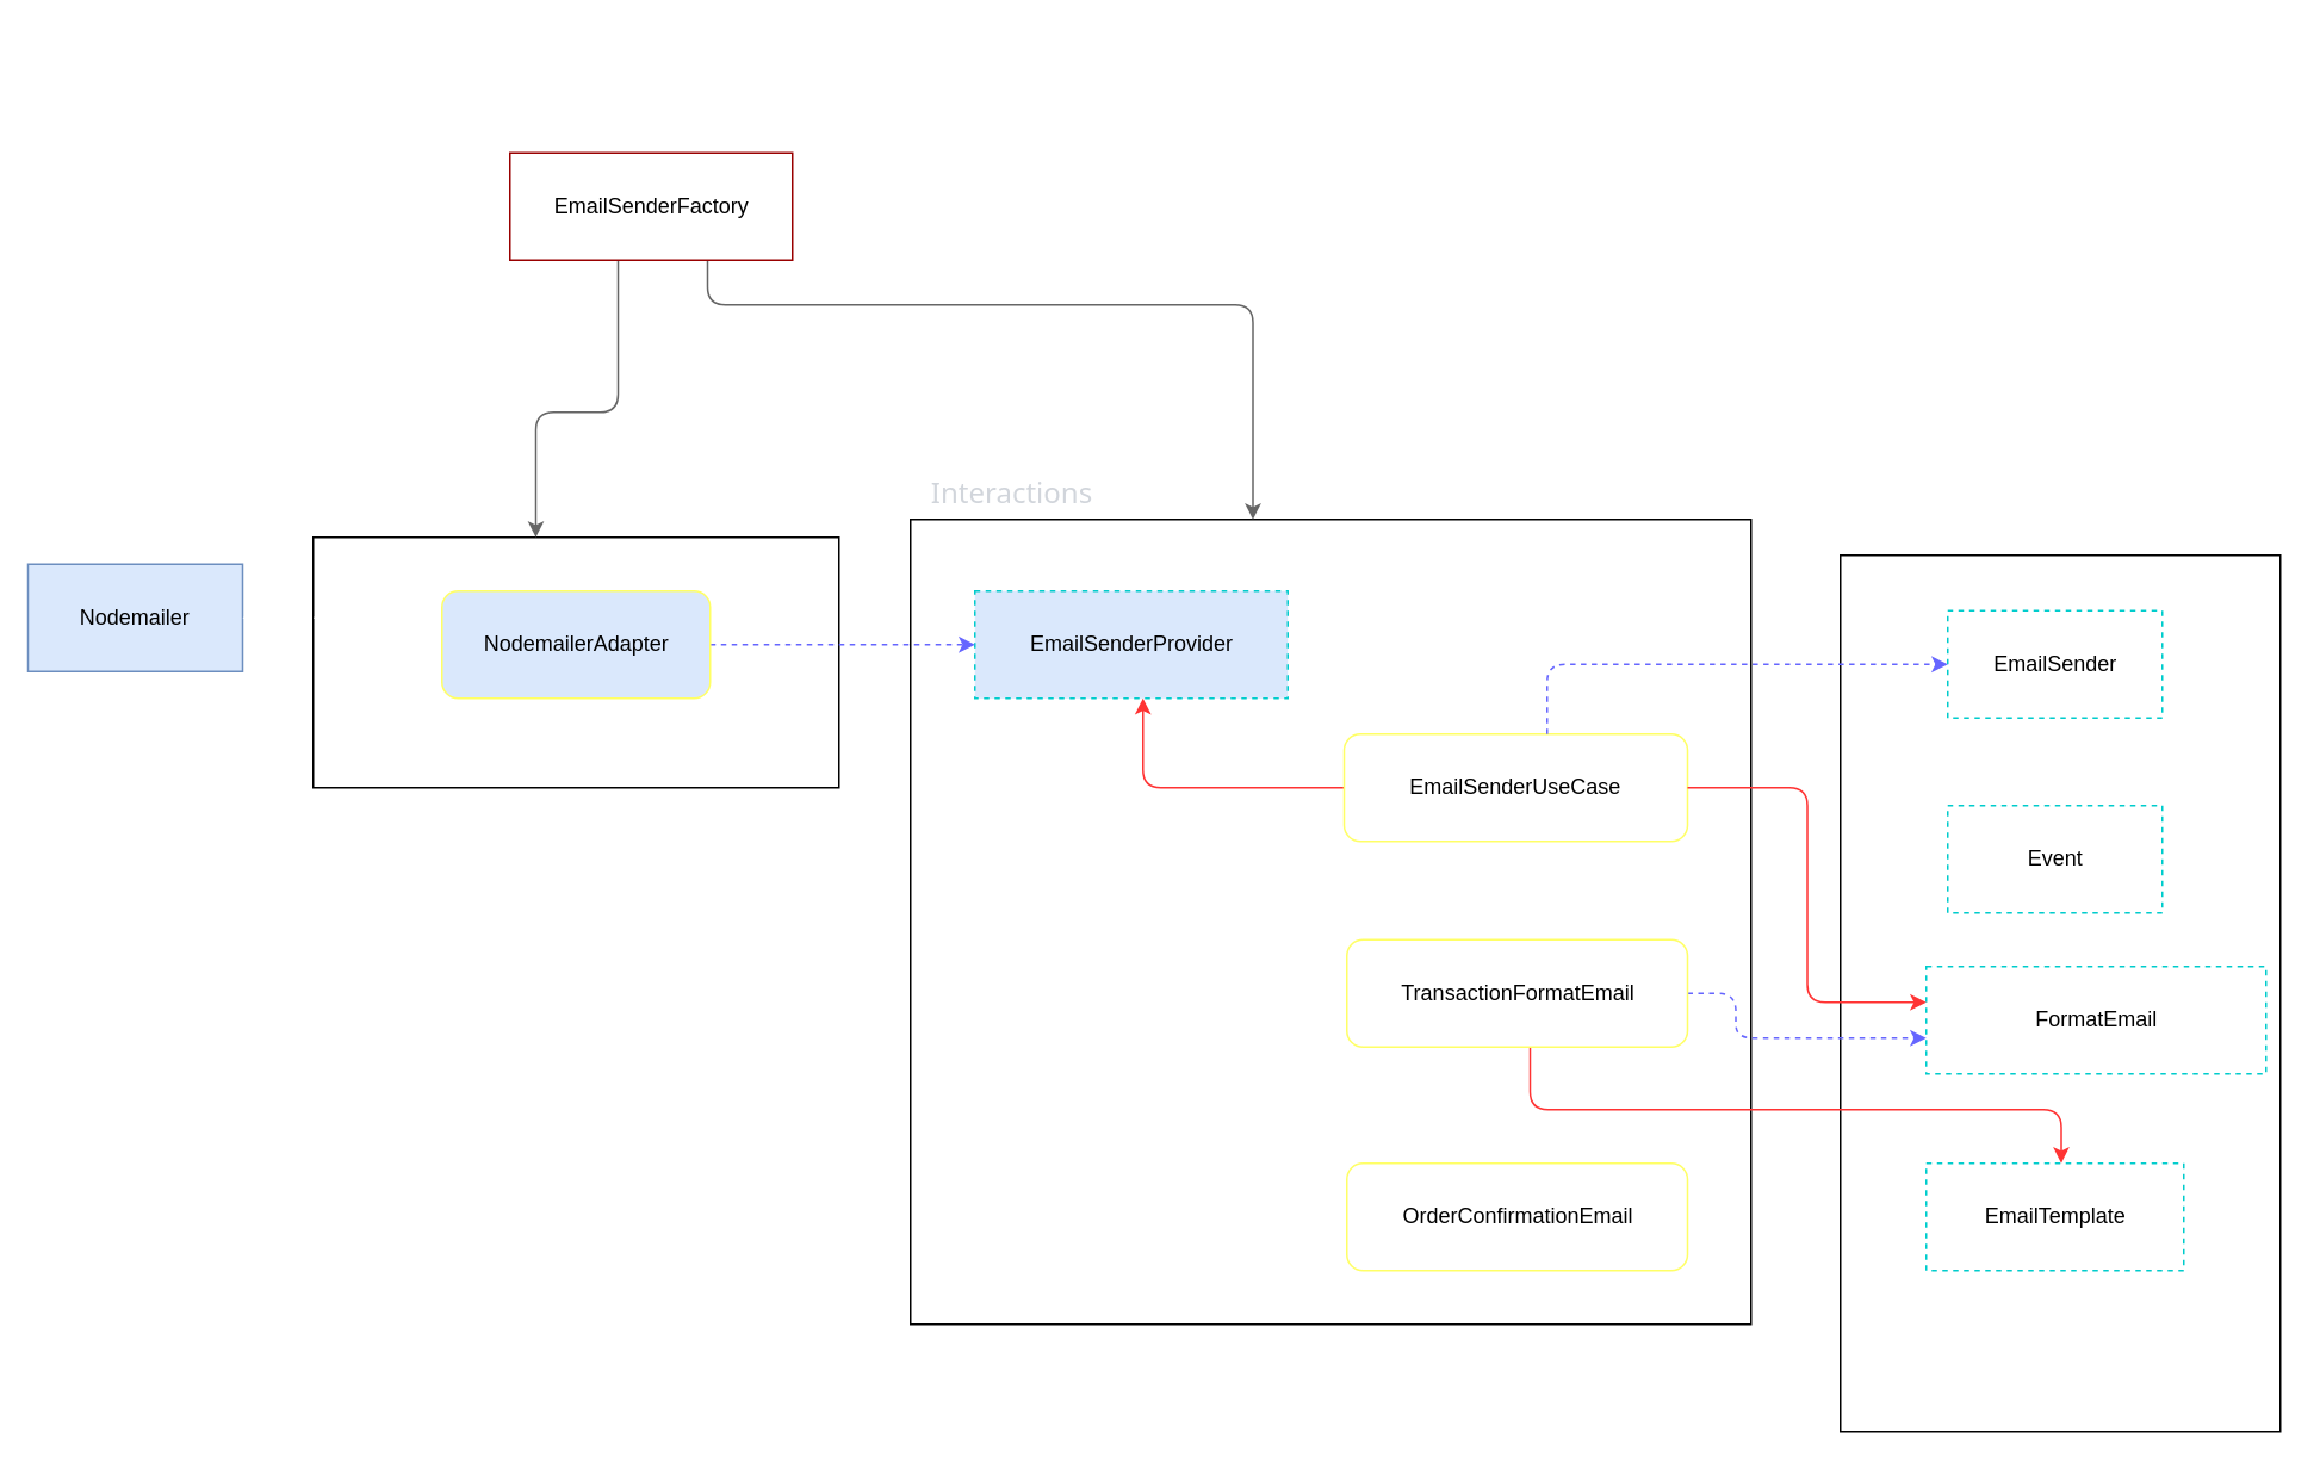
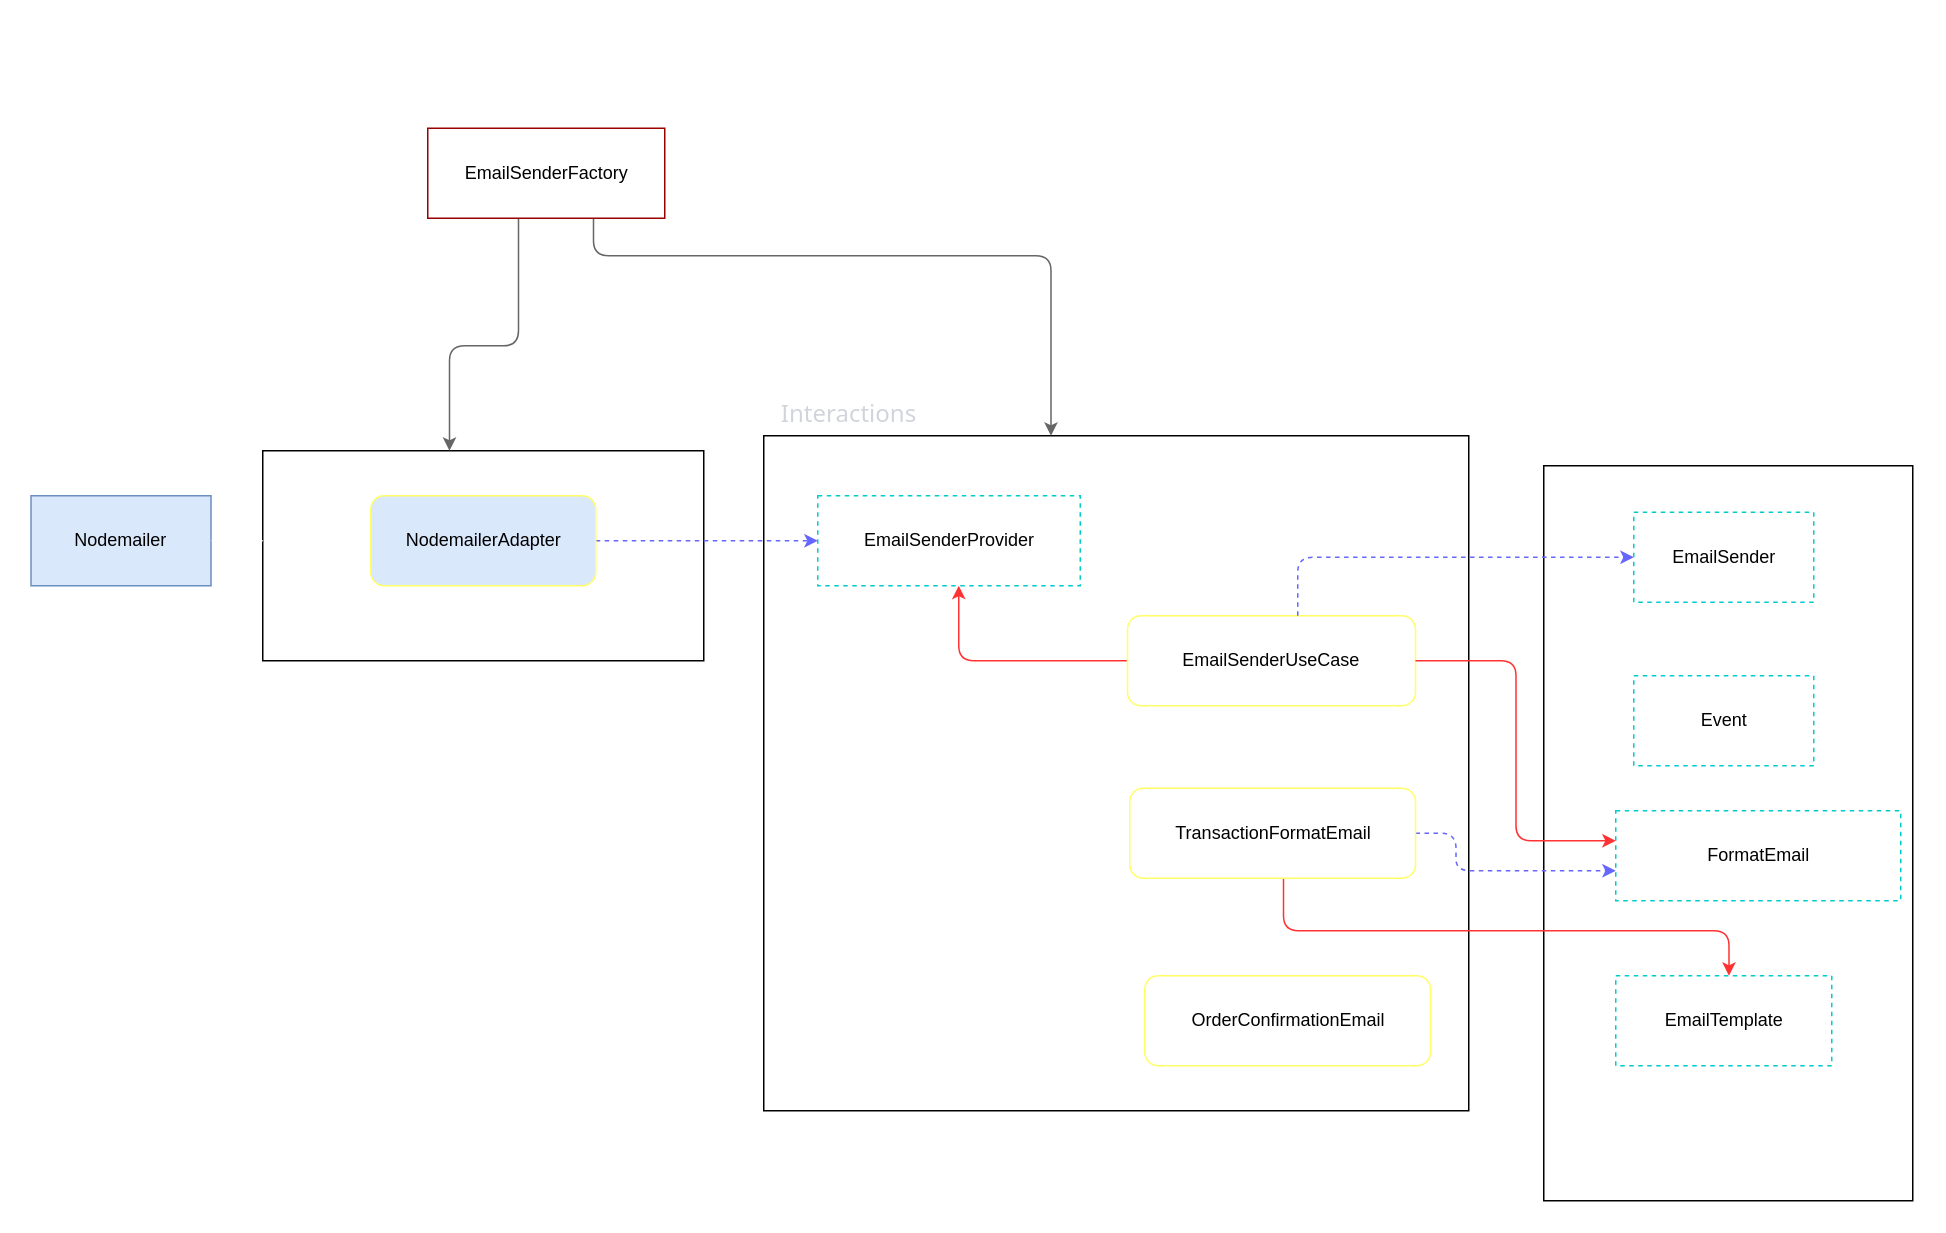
- <mxCell id="11" value="&lt;font color=&quot;#000000&quot;&gt;Nodemailer&lt;/font&gt;" style="rounded=0;whiteSpace=wrap;html=1;fillColor=#dae8fc;strokeColor=#6c8ebf;" parent="1" vertex="1"><mxGeometry x="15" y="315" width="120" height="60" as="geometry" /></mxCell>
+ <mxCell id="11" value="&lt;font color=&quot;#000000&quot;&gt;Nodemailer&lt;/font&gt;" style="rounded=0;whiteSpace=wrap;html=1;fillColor=#dae8fc;strokeColor=#6c8ebf;" parent="1" vertex="1"><mxGeometry x="20" y="330" width="120" height="60" as="geometry" /></mxCell>
- <mxCell id="6" value="EmailSenderProvider" style="rounded=0;whiteSpace=wrap;html=1;strokeColor=#00CCCC;dashed=1;fillColor=#dae8fc;" parent="1" vertex="1"><mxGeometry x="544.5" y="330" width="175" height="60" as="geometry" /></mxCell>
+ <mxCell id="6" value="EmailSenderProvider" style="rounded=0;whiteSpace=wrap;html=1;strokeColor=#00CCCC;dashed=1;" parent="1" vertex="1"><mxGeometry x="544.5" y="330" width="175" height="60" as="geometry" /></mxCell>
- <mxCell id="27" value="OrderConfirmationEmail" style="rounded=1;whiteSpace=wrap;html=1;strokeColor=#FFFF66;" vertex="1" parent="1"><mxGeometry x="752.5" y="650" width="190.5" height="60" as="geometry" /></mxCell>
+ <mxCell id="27" value="OrderConfirmationEmail" style="rounded=1;whiteSpace=wrap;html=1;strokeColor=#FFFF66;" vertex="1" parent="1"><mxGeometry x="762.5" y="650" width="190.5" height="60" as="geometry" /></mxCell>
